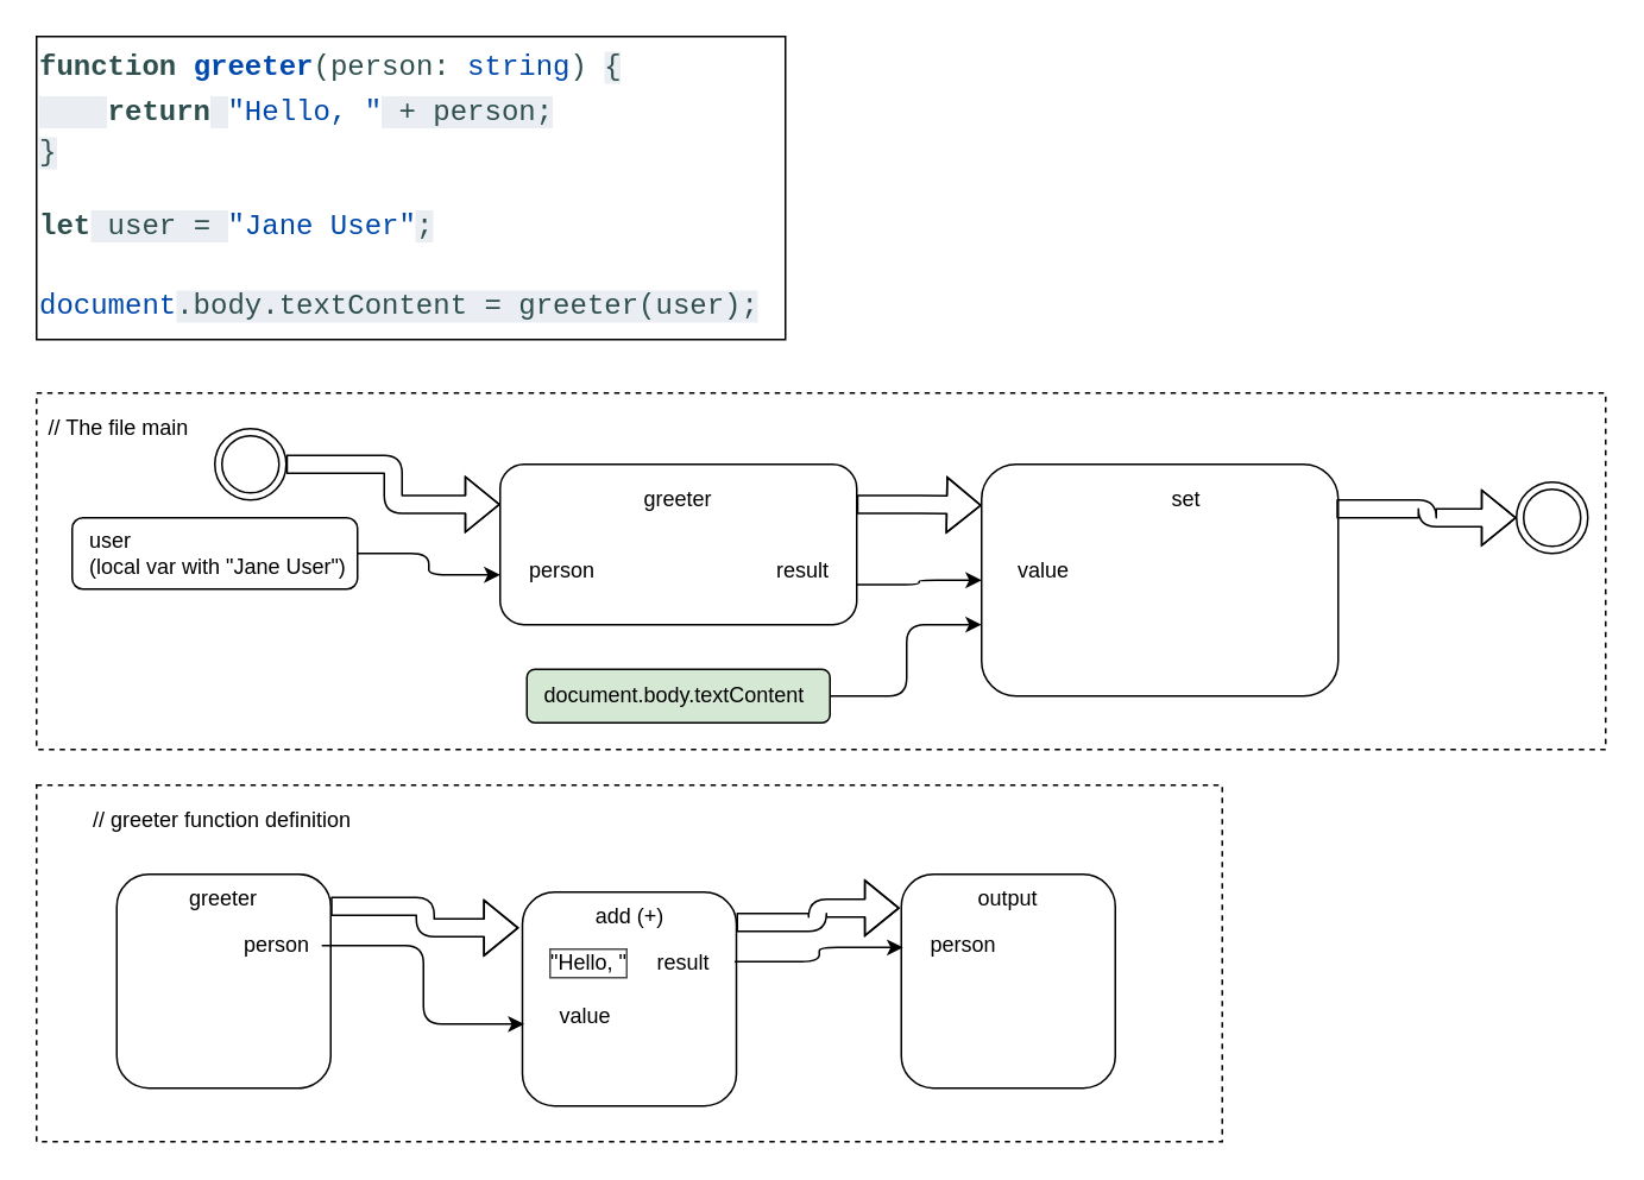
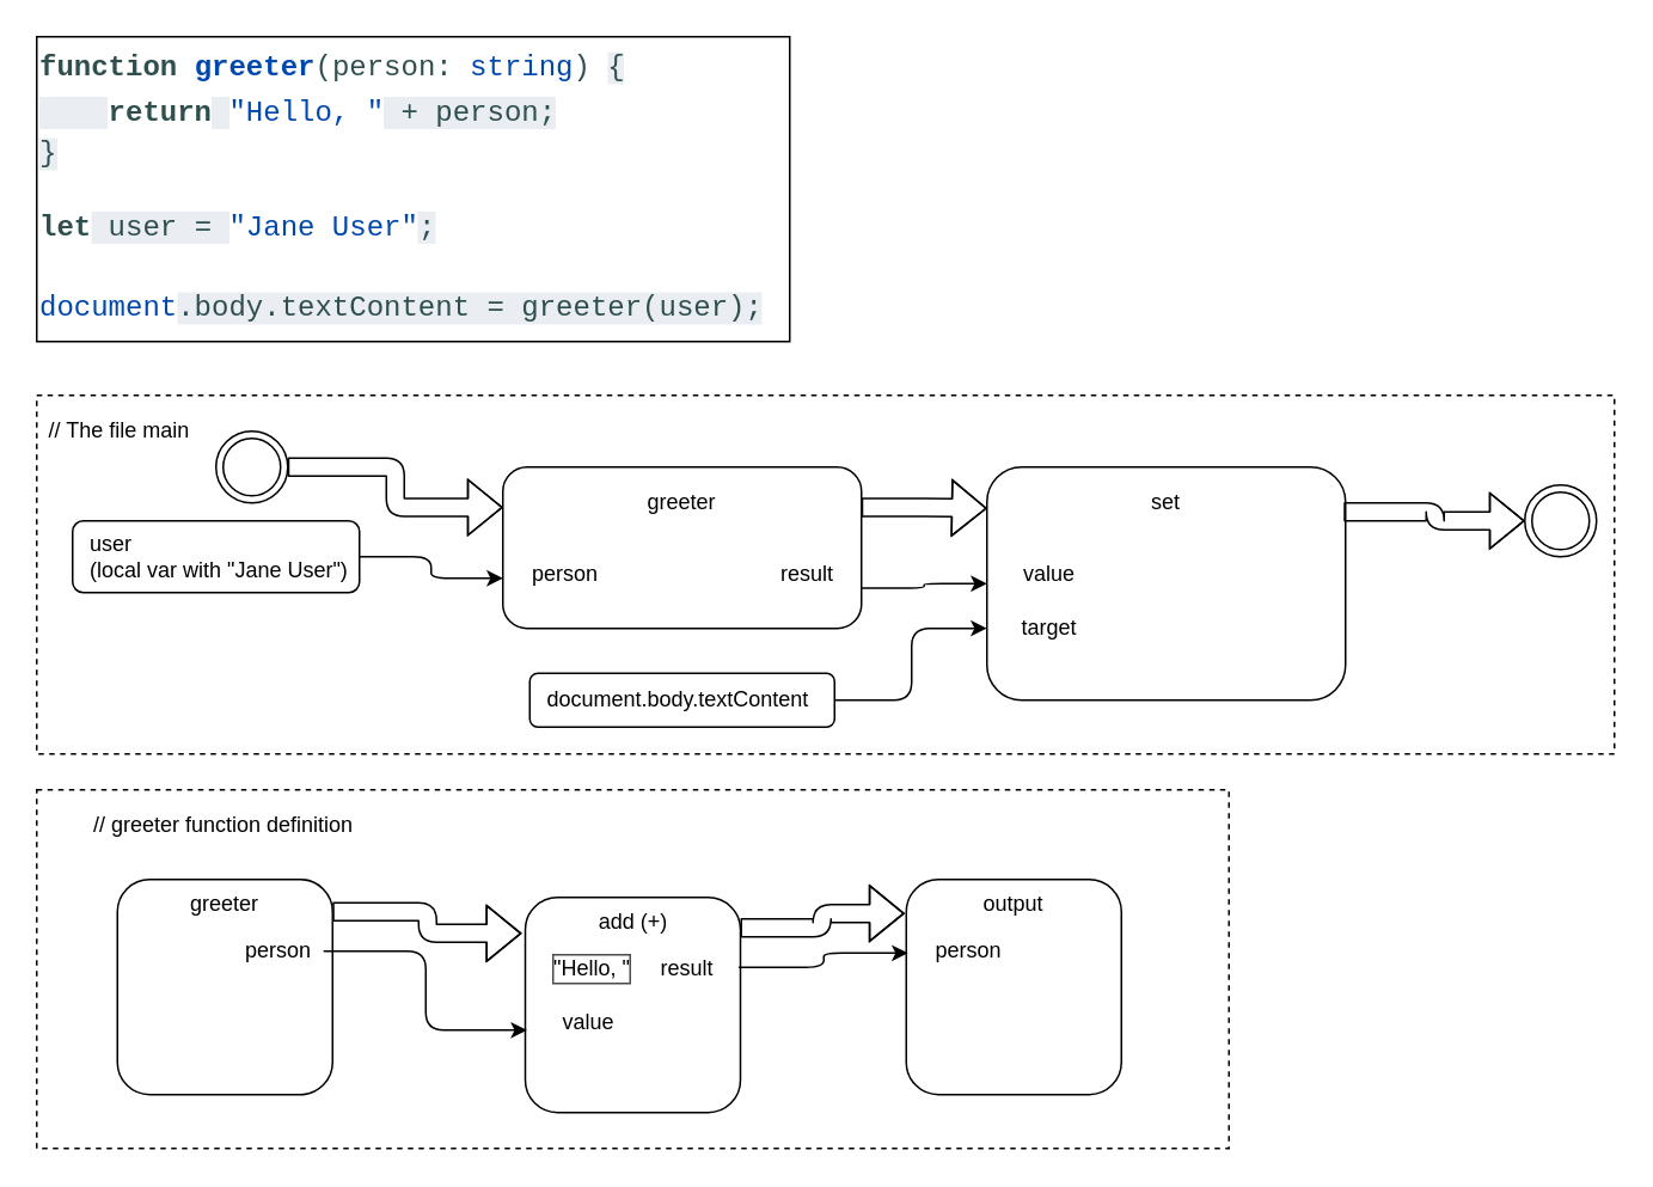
- <mxCell id="12" value="set" style="text;html=1;strokeColor=none;fillColor=none;align=center;verticalAlign=middle;whiteSpace=wrap;rounded=0;" vertex="1" parent="1"><mxGeometry x="645" y="270" width="40" height="20" as="geometry" /></mxCell>
+ <mxCell id="12" value="set" style="text;html=1;strokeColor=none;fillColor=none;align=center;verticalAlign=middle;whiteSpace=wrap;rounded=0;" vertex="1" parent="1"><mxGeometry x="630" y="270" width="40" height="20" as="geometry" /></mxCell>
+ <mxCell id="17" value="target" style="text;html=1;strokeColor=none;fillColor=none;align=center;verticalAlign=middle;whiteSpace=wrap;rounded=0;" vertex="1" parent="1"><mxGeometry x="560" y="340" width="50" height="20" as="geometry" /></mxCell>
- <mxCell id="14" value="document.body.textContent" style="rounded=1;whiteSpace=wrap;html=1;align=left;spacingLeft=8;fillColor=#d5e8d4;" vertex="1" parent="1"><mxGeometry x="295" y="375" width="170" height="30" as="geometry" /></mxCell>
+ <mxCell id="14" value="document.body.textContent" style="rounded=1;whiteSpace=wrap;html=1;align=left;spacingLeft=8;" vertex="1" parent="1"><mxGeometry x="295" y="375" width="170" height="30" as="geometry" /></mxCell>
